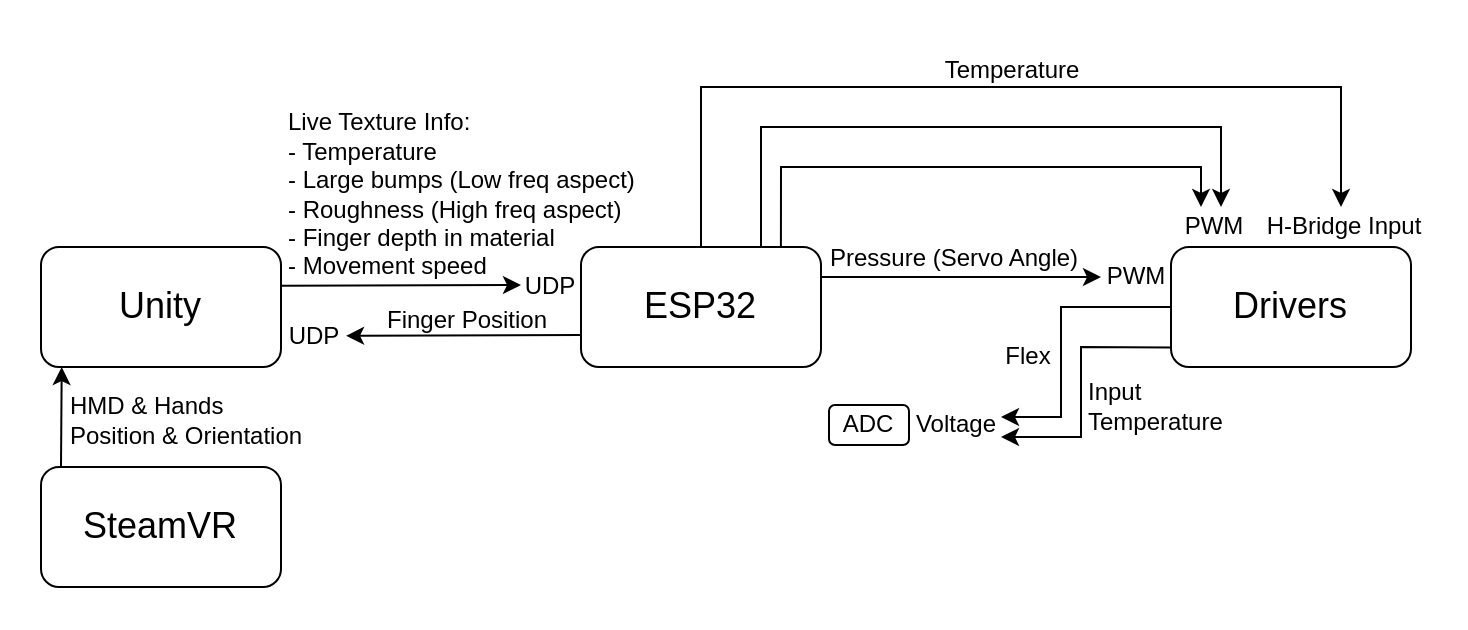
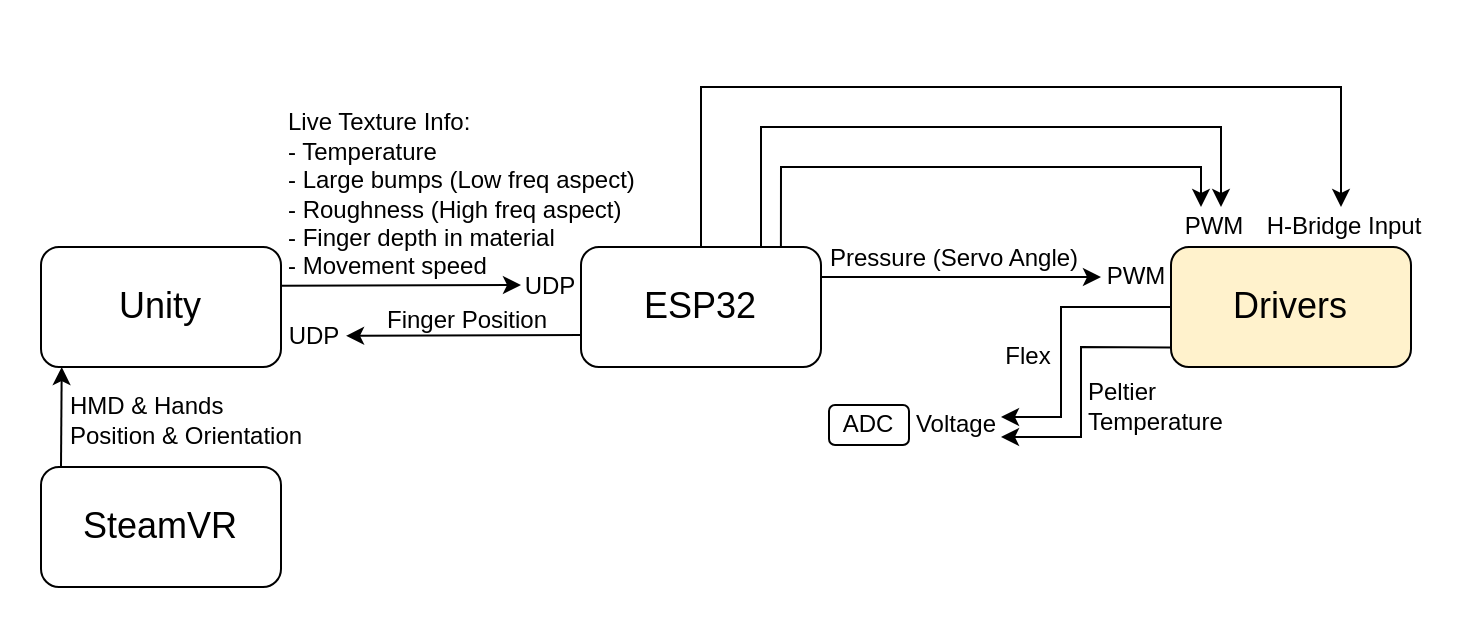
- <mxCell id="27" value="Temperature" style="text;html=1;align=center;verticalAlign=middle;whiteSpace=wrap;rounded=0;" vertex="1" parent="1"><mxGeometry x="410" y="20" width="192" height="30" as="geometry" /></mxCell>
- <mxCell id="4" value="&lt;span style=&quot;font-size: 18px;&quot;&gt;Drivers&lt;/span&gt;" style="rounded=1;whiteSpace=wrap;html=1;" vertex="1" parent="1"><mxGeometry x="585" y="123" width="120" height="60" as="geometry" /></mxCell>
+ <mxCell id="4" value="&lt;span style=&quot;font-size: 18px;&quot;&gt;Drivers&lt;/span&gt;" style="rounded=1;whiteSpace=wrap;html=1;fillColor=#fff2cc;" vertex="1" parent="1"><mxGeometry x="585" y="123" width="120" height="60" as="geometry" /></mxCell>
- <mxCell id="11" value="Input&lt;div&gt;Temperature&lt;/div&gt;" style="text;html=1;align=left;verticalAlign=middle;resizable=0;points=[];autosize=1;strokeColor=none;fillColor=none;" vertex="1" parent="1"><mxGeometry x="542" y="183" width="90" height="40" as="geometry" /></mxCell>
+ <mxCell id="11" value="Peltier&lt;div&gt;Temperature&lt;/div&gt;" style="text;html=1;align=left;verticalAlign=middle;resizable=0;points=[];autosize=1;strokeColor=none;fillColor=none;" vertex="1" parent="1"><mxGeometry x="542" y="183" width="90" height="40" as="geometry" /></mxCell>
